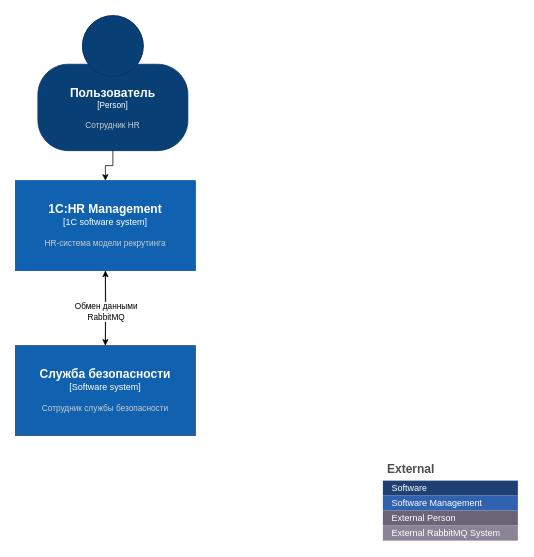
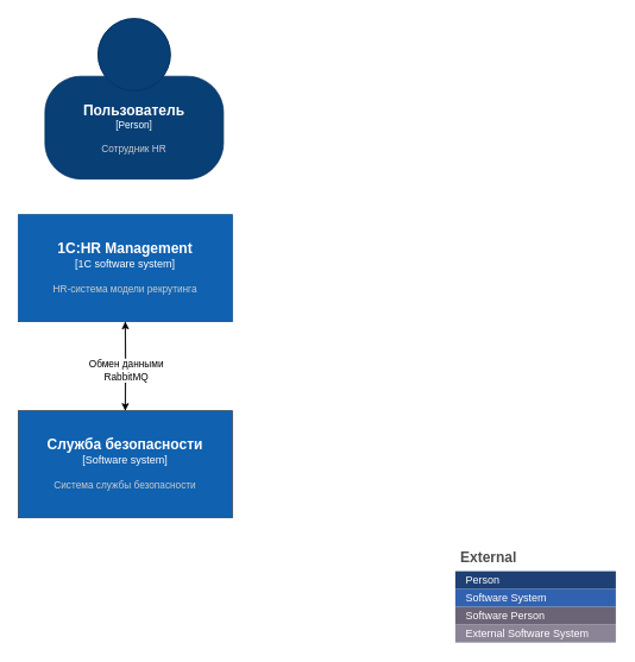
- <mxCell id="16" style="edgeStyle=orthogonalEdgeStyle;rounded=0;orthogonalLoop=1;jettySize=auto;html=1;exitX=0.5;exitY=1;exitDx=0;exitDy=0;exitPerimeter=0;entryX=0.5;entryY=0;entryDx=0;entryDy=0;entryPerimeter=0;" parent="1" source="15" target="3" edge="1"><mxGeometry relative="1" as="geometry" /></mxCell>
- <mxCell id="17" value="&lt;font style=&quot;font-size: 16px&quot;&gt;&lt;b&gt;Служба безопасности&lt;/b&gt;&lt;/font&gt;&lt;div&gt;[Software system]&lt;/div&gt;&lt;br&gt;&lt;div&gt;&lt;font style=&quot;font-size: 11px&quot;&gt;&lt;font color=&quot;#cccccc&quot;&gt;Сотрудник службы безопасности&lt;/font&gt;&lt;/div&gt;" style="rounded=1;whiteSpace=wrap;html=1;labelBackgroundColor=none;fillColor=light-dark(#1061B0,#7D8C9B);fontColor=#ffffff;align=center;arcSize=0;strokeColor=#314354;metaEdit=1;resizable=0;points=[[0.25,0,0],[0.5,0,0],[0.75,0,0],[1,0.25,0],[1,0.5,0],[1,0.75,0],[0.75,1,0],[0.5,1,0],[0.25,1,0],[0,0.75,0],[0,0.5,0],[0,0.25,0]];imageWidth=24;" parent="1" vertex="1"><mxGeometry x="20" y="460" width="240" height="120" as="geometry" /></mxCell>
+ <mxCell id="17" value="&lt;font style=&quot;font-size: 16px&quot;&gt;&lt;b&gt;Служба безопасности&lt;/b&gt;&lt;/font&gt;&lt;div&gt;[Software system]&lt;/div&gt;&lt;br&gt;&lt;div&gt;&lt;font style=&quot;font-size: 11px&quot;&gt;&lt;font color=&quot;#cccccc&quot;&gt;Система службы безопасности&lt;/font&gt;&lt;/div&gt;" style="rounded=1;whiteSpace=wrap;html=1;labelBackgroundColor=none;fillColor=light-dark(#1061B0,#7D8C9B);fontColor=#ffffff;align=center;arcSize=0;strokeColor=#314354;metaEdit=1;resizable=0;points=[[0.25,0,0],[0.5,0,0],[0.75,0,0],[1,0.25,0],[1,0.5,0],[1,0.75,0],[0.75,1,0],[0.5,1,0],[0.25,1,0],[0,0.75,0],[0,0.5,0],[0,0.25,0]];imageWidth=24;" parent="1" vertex="1"><mxGeometry x="20" y="460" width="240" height="120" as="geometry" /></mxCell>
- <mxCell id="6" value="Software" style="shape=partialRectangle;html=1;whiteSpace=wrap;connectable=0;strokeColor=inherit;overflow=hidden;fillColor=#1E4074;top=0;left=0;bottom=0;right=0;pointerEvents=1;fontSize=12;align=left;fontColor=#FFFFFF;gradientColor=none;spacingLeft=10;spacingRight=4;" parent="5" vertex="1"><mxGeometry width="180" height="20" as="geometry"><mxRectangle width="180" height="20" as="alternateBounds" /></mxGeometry></mxCell>
+ <mxCell id="6" value="Person" style="shape=partialRectangle;html=1;whiteSpace=wrap;connectable=0;strokeColor=inherit;overflow=hidden;fillColor=#1E4074;top=0;left=0;bottom=0;right=0;pointerEvents=1;fontSize=12;align=left;fontColor=#FFFFFF;gradientColor=none;spacingLeft=10;spacingRight=4;" parent="5" vertex="1"><mxGeometry width="180" height="20" as="geometry"><mxRectangle width="180" height="20" as="alternateBounds" /></mxGeometry></mxCell>
- <mxCell id="8" value="Software Management" style="shape=partialRectangle;html=1;whiteSpace=wrap;connectable=0;strokeColor=inherit;overflow=hidden;fillColor=#3162AF;top=0;left=0;bottom=0;right=0;pointerEvents=1;fontSize=12;align=left;fontColor=#FFFFFF;gradientColor=none;spacingLeft=10;spacingRight=4;" parent="7" vertex="1"><mxGeometry width="180" height="20" as="geometry"><mxRectangle width="180" height="20" as="alternateBounds" /></mxGeometry></mxCell>
+ <mxCell id="8" value="Software System" style="shape=partialRectangle;html=1;whiteSpace=wrap;connectable=0;strokeColor=inherit;overflow=hidden;fillColor=#3162AF;top=0;left=0;bottom=0;right=0;pointerEvents=1;fontSize=12;align=left;fontColor=#FFFFFF;gradientColor=none;spacingLeft=10;spacingRight=4;" parent="7" vertex="1"><mxGeometry width="180" height="20" as="geometry"><mxRectangle width="180" height="20" as="alternateBounds" /></mxGeometry></mxCell>
- <mxCell id="10" value="External Person" style="shape=partialRectangle;html=1;whiteSpace=wrap;connectable=0;strokeColor=inherit;overflow=hidden;fillColor=#6b6477;top=0;left=0;bottom=0;right=0;pointerEvents=1;fontSize=12;align=left;fontColor=#FFFFFF;gradientColor=none;spacingLeft=10;spacingRight=4;" parent="9" vertex="1"><mxGeometry width="180" height="20" as="geometry"><mxRectangle width="180" height="20" as="alternateBounds" /></mxGeometry></mxCell>
+ <mxCell id="10" value="Software Person" style="shape=partialRectangle;html=1;whiteSpace=wrap;connectable=0;strokeColor=inherit;overflow=hidden;fillColor=#6b6477;top=0;left=0;bottom=0;right=0;pointerEvents=1;fontSize=12;align=left;fontColor=#FFFFFF;gradientColor=none;spacingLeft=10;spacingRight=4;" parent="9" vertex="1"><mxGeometry width="180" height="20" as="geometry"><mxRectangle width="180" height="20" as="alternateBounds" /></mxGeometry></mxCell>
- <mxCell id="12" value="External RabbitMQ System" style="shape=partialRectangle;html=1;whiteSpace=wrap;connectable=0;strokeColor=inherit;overflow=hidden;fillColor=#8b8496;top=0;left=0;bottom=0;right=0;pointerEvents=1;fontSize=12;align=left;fontColor=#FFFFFF;gradientColor=none;spacingLeft=10;spacingRight=4;" parent="11" vertex="1"><mxGeometry width="180" height="20" as="geometry"><mxRectangle width="180" height="20" as="alternateBounds" /></mxGeometry></mxCell>
+ <mxCell id="12" value="External Software System" style="shape=partialRectangle;html=1;whiteSpace=wrap;connectable=0;strokeColor=inherit;overflow=hidden;fillColor=#8b8496;top=0;left=0;bottom=0;right=0;pointerEvents=1;fontSize=12;align=left;fontColor=#FFFFFF;gradientColor=none;spacingLeft=10;spacingRight=4;" parent="11" vertex="1"><mxGeometry width="180" height="20" as="geometry"><mxRectangle width="180" height="20" as="alternateBounds" /></mxGeometry></mxCell>
